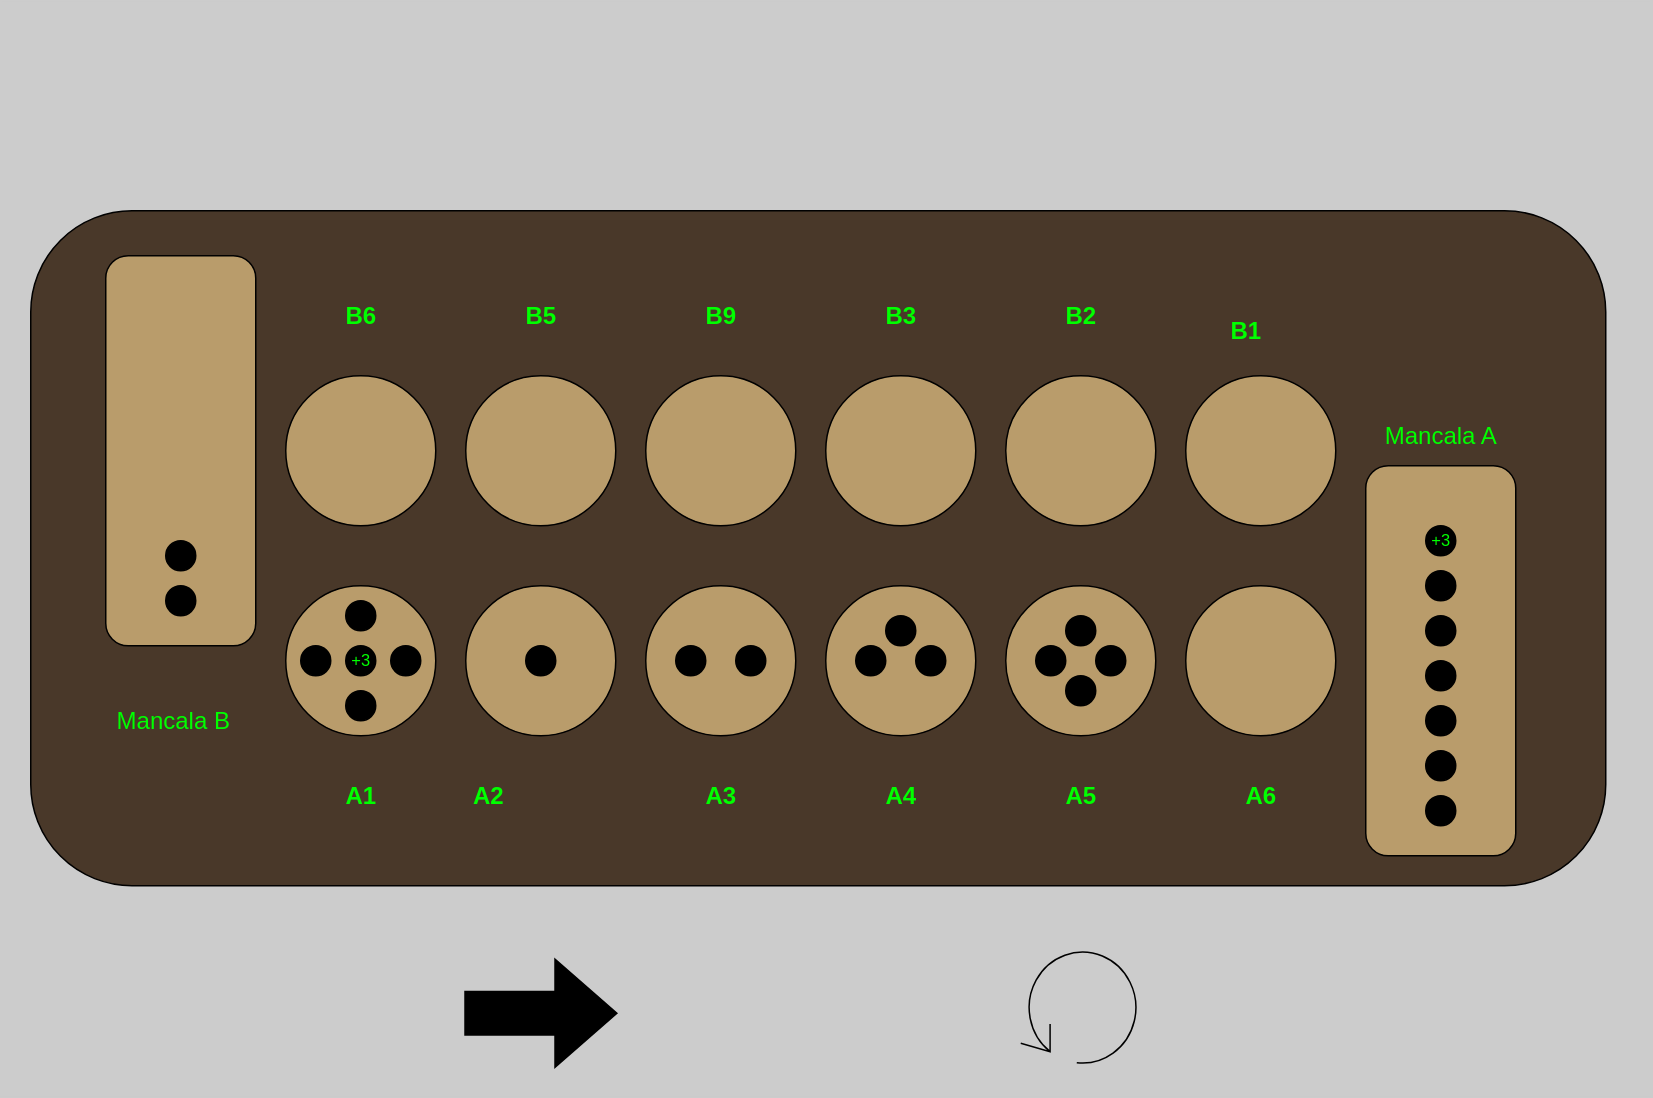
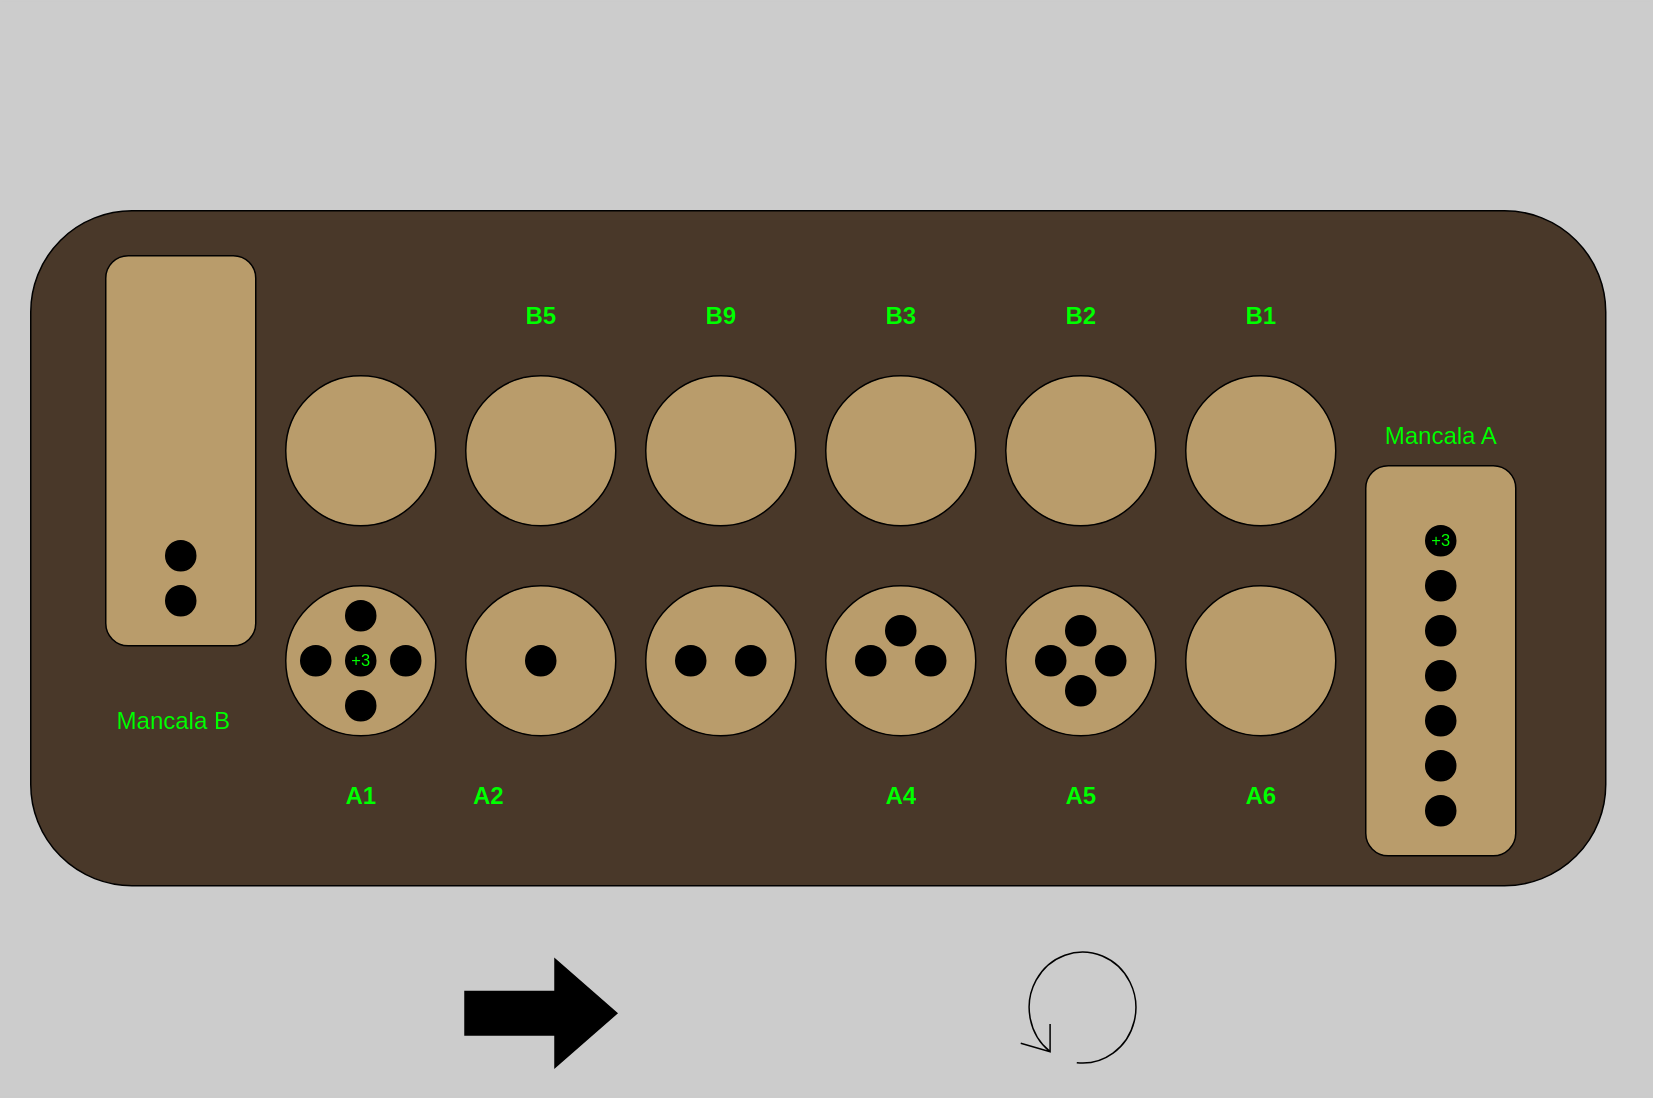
- <mxCell id="54" value="&lt;font style=&quot;font-size: 16px&quot; color=&quot;#00ff00&quot;&gt;&lt;b&gt;B6&lt;/b&gt;&lt;/font&gt;" style="text;html=1;align=center;verticalAlign=middle;resizable=0;points=[];autosize=1;" parent="1" vertex="1"><mxGeometry x="220" y="200" width="40" height="20" as="geometry" /></mxCell>
- <mxCell id="59" value="&lt;font style=&quot;font-size: 16px&quot; color=&quot;#00ff00&quot;&gt;&lt;b&gt;B1&lt;br&gt;&lt;/b&gt;&lt;/font&gt;" style="text;html=1;align=center;verticalAlign=middle;resizable=0;points=[];autosize=1;" parent="1" vertex="1"><mxGeometry x="810" y="210" width="40" height="20" as="geometry" /></mxCell>
+ <mxCell id="59" value="&lt;font style=&quot;font-size: 16px&quot; color=&quot;#00ff00&quot;&gt;&lt;b&gt;B1&lt;br&gt;&lt;/b&gt;&lt;/font&gt;" style="text;html=1;align=center;verticalAlign=middle;resizable=0;points=[];autosize=1;" parent="1" vertex="1"><mxGeometry x="820" y="200" width="40" height="20" as="geometry" /></mxCell>
- <mxCell id="45" value="&lt;font style=&quot;font-size: 16px&quot; color=&quot;#00ff00&quot;&gt;&lt;b&gt;A3&lt;/b&gt;&lt;/font&gt;" style="text;html=1;align=center;verticalAlign=middle;resizable=0;points=[];autosize=1;" parent="1" vertex="1"><mxGeometry x="460" y="520" width="40" height="20" as="geometry" /></mxCell>
